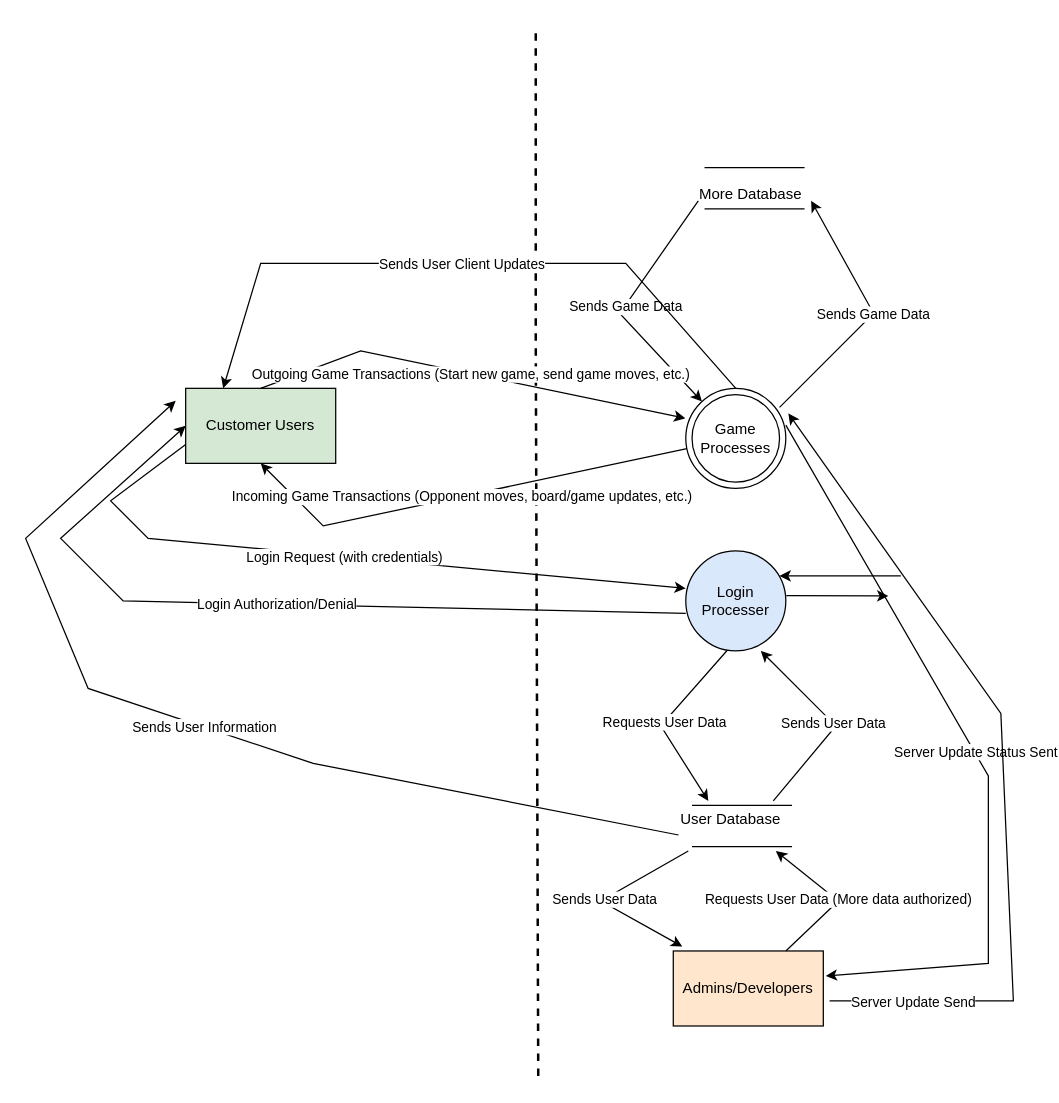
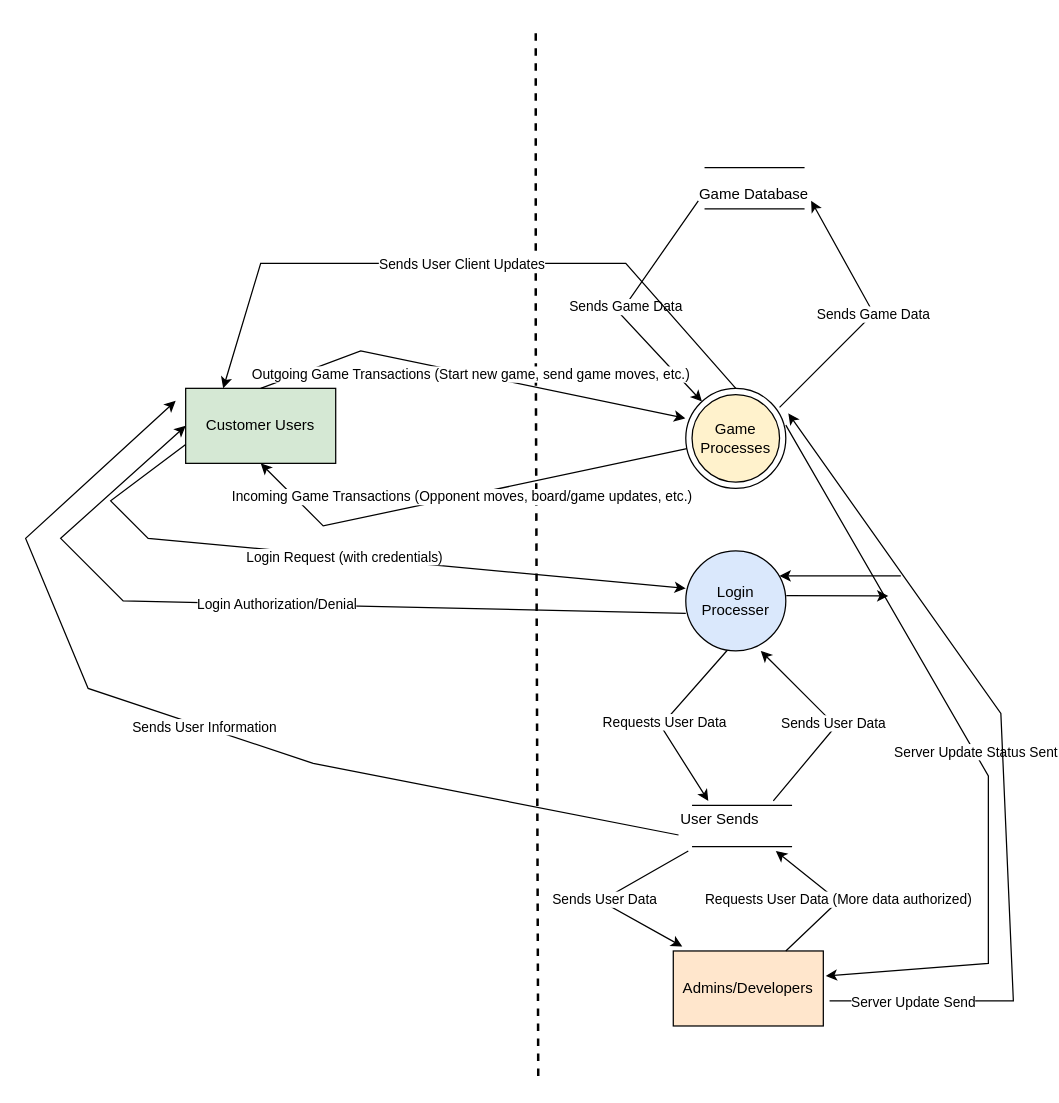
- <mxCell id="22" value="More Database" style="text;strokeColor=none;fillColor=none;align=left;verticalAlign=middle;spacingLeft=4;spacingRight=4;overflow=hidden;points=[[0,0.5],[1,0.5]];portConstraint=eastwest;rotatable=0;whiteSpace=wrap;html=1;" vertex="1" parent="1"><mxGeometry x="553" y="140" width="110" height="30" as="geometry" /></mxCell>
+ <mxCell id="22" value="Game Database" style="text;strokeColor=none;fillColor=none;align=left;verticalAlign=middle;spacingLeft=4;spacingRight=4;overflow=hidden;points=[[0,0.5],[1,0.5]];portConstraint=eastwest;rotatable=0;whiteSpace=wrap;html=1;" vertex="1" parent="1"><mxGeometry x="553" y="140" width="110" height="30" as="geometry" /></mxCell>
- <mxCell id="4" value="Game Processes" style="ellipse;whiteSpace=wrap;html=1;aspect=fixed;" vertex="1" parent="1"><mxGeometry x="553" y="315" width="70" height="70" as="geometry" /></mxCell>
+ <mxCell id="4" value="Game Processes" style="ellipse;whiteSpace=wrap;html=1;aspect=fixed;fillColor=#fff2cc;" vertex="1" parent="1"><mxGeometry x="553" y="315" width="70" height="70" as="geometry" /></mxCell>
- <mxCell id="23" value="User Database" style="text;strokeColor=none;fillColor=none;align=left;verticalAlign=middle;spacingLeft=4;spacingRight=4;overflow=hidden;points=[[0,0.5],[1,0.5]];portConstraint=eastwest;rotatable=0;whiteSpace=wrap;html=1;" vertex="1" parent="1"><mxGeometry x="538" y="640" width="100" height="30" as="geometry" /></mxCell>
+ <mxCell id="23" value="User Sends" style="text;strokeColor=none;fillColor=none;align=left;verticalAlign=middle;spacingLeft=4;spacingRight=4;overflow=hidden;points=[[0,0.5],[1,0.5]];portConstraint=eastwest;rotatable=0;whiteSpace=wrap;html=1;" vertex="1" parent="1"><mxGeometry x="538" y="640" width="100" height="30" as="geometry" /></mxCell>
